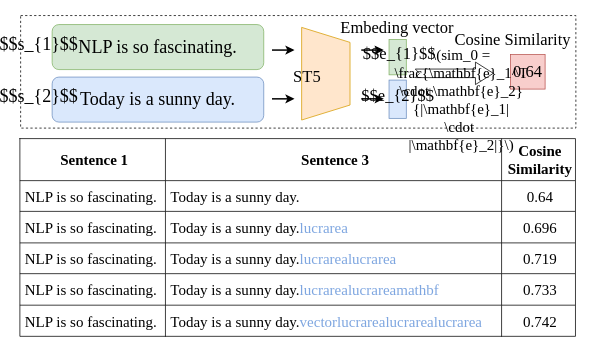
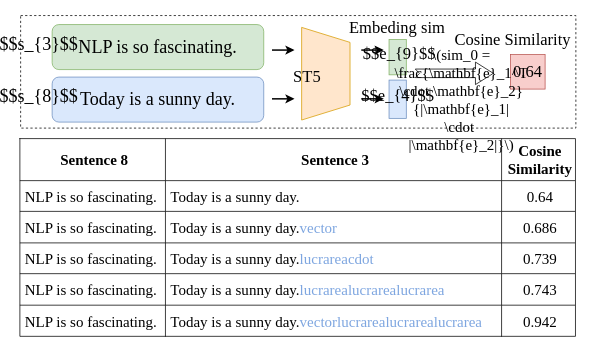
- <mxCell id="13" value="Embeding vector" style="text;strokeColor=none;align=center;fillColor=none;html=1;verticalAlign=middle;whiteSpace=wrap;rounded=0;fontSize=22;fontFamily=Times New Roman;fontStyle=0" parent="1" vertex="1"><mxGeometry x="443" y="22" width="160" height="30" as="geometry" /></mxCell>
+ <mxCell id="13" value="Embeding sim" style="text;strokeColor=none;align=center;fillColor=none;html=1;verticalAlign=middle;whiteSpace=wrap;rounded=0;fontSize=22;fontFamily=Times New Roman;fontStyle=0" parent="1" vertex="1"><mxGeometry x="443" y="22" width="160" height="30" as="geometry" /></mxCell>
- <mxCell id="44" value="$$s_{1}$$" style="text;strokeColor=none;align=center;fillColor=none;html=1;verticalAlign=middle;whiteSpace=wrap;rounded=0;fontFamily=Times New Roman;fontSize=24;" parent="1" vertex="1"><mxGeometry x="23" y="44" width="45" height="30" as="geometry" /></mxCell>
+ <mxCell id="44" value="$$s_{3}$$" style="text;strokeColor=none;align=center;fillColor=none;html=1;verticalAlign=middle;whiteSpace=wrap;rounded=0;fontFamily=Times New Roman;fontSize=24;" parent="1" vertex="1"><mxGeometry x="23" y="44" width="45" height="30" as="geometry" /></mxCell>
- <mxCell id="42" value="$$e_{1}$$" style="text;strokeColor=none;align=center;fillColor=none;html=1;verticalAlign=middle;whiteSpace=wrap;rounded=0;fontFamily=Times New Roman;fontSize=22;" parent="1" vertex="1"><mxGeometry x="495.5" y="55.5" width="60" height="30" as="geometry" /></mxCell>
+ <mxCell id="42" value="$$e_{9}$$" style="text;strokeColor=none;align=center;fillColor=none;html=1;verticalAlign=middle;whiteSpace=wrap;rounded=0;fontFamily=Times New Roman;fontSize=22;" parent="1" vertex="1"><mxGeometry x="495.5" y="55.5" width="60" height="30" as="geometry" /></mxCell>
- <mxCell id="45" value="$$s_{2}$$" style="text;strokeColor=none;align=center;fillColor=none;html=1;verticalAlign=middle;whiteSpace=wrap;rounded=0;fontFamily=Times New Roman;fontSize=24;" parent="1" vertex="1"><mxGeometry x="22" y="113" width="47" height="30" as="geometry" /></mxCell>
+ <mxCell id="45" value="$$s_{8}$$" style="text;strokeColor=none;align=center;fillColor=none;html=1;verticalAlign=middle;whiteSpace=wrap;rounded=0;fontFamily=Times New Roman;fontSize=24;" parent="1" vertex="1"><mxGeometry x="22" y="113" width="47" height="30" as="geometry" /></mxCell>
- <mxCell id="43" value="$$e_{2}$$" style="text;strokeColor=none;align=center;fillColor=none;html=1;verticalAlign=middle;whiteSpace=wrap;rounded=0;fontFamily=Times New Roman;fontSize=22;" parent="1" vertex="1"><mxGeometry x="493.5" y="112" width="60" height="30" as="geometry" /></mxCell>
+ <mxCell id="43" value="$$e_{4}$$" style="text;strokeColor=none;align=center;fillColor=none;html=1;verticalAlign=middle;whiteSpace=wrap;rounded=0;fontFamily=Times New Roman;fontSize=22;" parent="1" vertex="1"><mxGeometry x="493.5" y="112" width="60" height="30" as="geometry" /></mxCell>
- <mxCell id="19" value="&lt;span&gt;Sentence 1&lt;/span&gt;" style="shape=partialRectangle;html=1;whiteSpace=wrap;connectable=0;strokeColor=inherit;overflow=hidden;fillColor=none;top=0;left=0;bottom=0;right=0;pointerEvents=1;fontSize=20;align=center;spacingLeft=5;fontFamily=Times New Roman;fontStyle=1" parent="18" vertex="1"><mxGeometry width="194" height="56" as="geometry"><mxRectangle width="194" height="56" as="alternateBounds" /></mxGeometry></mxCell>
+ <mxCell id="19" value="&lt;span&gt;Sentence 8&lt;/span&gt;" style="shape=partialRectangle;html=1;whiteSpace=wrap;connectable=0;strokeColor=inherit;overflow=hidden;fillColor=none;top=0;left=0;bottom=0;right=0;pointerEvents=1;fontSize=20;align=center;spacingLeft=5;fontFamily=Times New Roman;fontStyle=1" parent="18" vertex="1"><mxGeometry width="194" height="56" as="geometry"><mxRectangle width="194" height="56" as="alternateBounds" /></mxGeometry></mxCell>
- <mxCell id="28" value="&lt;span style=&quot;text-align: center;&quot;&gt;Today is a sunny day.&lt;/span&gt;&lt;span style=&quot;text-align: center;&quot;&gt;&lt;font style=&quot;color: rgb(126, 166, 224);&quot;&gt;lucrarea&lt;/font&gt;&lt;/span&gt;" style="shape=partialRectangle;html=1;whiteSpace=wrap;connectable=0;strokeColor=inherit;overflow=hidden;fillColor=none;top=0;left=0;bottom=0;right=0;pointerEvents=1;fontSize=20;align=left;spacingLeft=5;fontFamily=Times New Roman;fontStyle=0" parent="26" vertex="1"><mxGeometry x="194" width="448" height="42" as="geometry"><mxRectangle width="448" height="42" as="alternateBounds" /></mxGeometry></mxCell>
+ <mxCell id="28" value="&lt;span style=&quot;text-align: center;&quot;&gt;Today is a sunny day.&lt;/span&gt;&lt;span style=&quot;text-align: center;&quot;&gt;&lt;font style=&quot;color: rgb(126, 166, 224);&quot;&gt;vector&lt;/font&gt;&lt;/span&gt;" style="shape=partialRectangle;html=1;whiteSpace=wrap;connectable=0;strokeColor=inherit;overflow=hidden;fillColor=none;top=0;left=0;bottom=0;right=0;pointerEvents=1;fontSize=20;align=left;spacingLeft=5;fontFamily=Times New Roman;fontStyle=0" parent="26" vertex="1"><mxGeometry x="194" width="448" height="42" as="geometry"><mxRectangle width="448" height="42" as="alternateBounds" /></mxGeometry></mxCell>
- <mxCell id="29" value="&lt;span&gt;0.696&lt;/span&gt;" style="shape=partialRectangle;html=1;whiteSpace=wrap;connectable=0;strokeColor=inherit;overflow=hidden;fillColor=none;top=0;left=0;bottom=0;right=0;pointerEvents=1;fontSize=20;align=center;spacingLeft=5;fontFamily=Times New Roman;fontStyle=0" parent="26" vertex="1"><mxGeometry x="642" width="98" height="42" as="geometry"><mxRectangle width="98" height="42" as="alternateBounds" /></mxGeometry></mxCell>
+ <mxCell id="29" value="&lt;span&gt;0.686&lt;/span&gt;" style="shape=partialRectangle;html=1;whiteSpace=wrap;connectable=0;strokeColor=inherit;overflow=hidden;fillColor=none;top=0;left=0;bottom=0;right=0;pointerEvents=1;fontSize=20;align=center;spacingLeft=5;fontFamily=Times New Roman;fontStyle=0" parent="26" vertex="1"><mxGeometry x="642" width="98" height="42" as="geometry"><mxRectangle width="98" height="42" as="alternateBounds" /></mxGeometry></mxCell>
- <mxCell id="32" value="&lt;span style=&quot;color: rgb(126, 166, 224); text-align: center;&quot;&gt;&lt;span style=&quot;color: rgb(0, 0, 0);&quot;&gt;Today is a sunny day.&lt;/span&gt;lucrarea&lt;/span&gt;&lt;span style=&quot;color: rgb(126, 166, 224); text-align: center;&quot;&gt;lucrarea&lt;/span&gt;" style="shape=partialRectangle;html=1;whiteSpace=wrap;connectable=0;strokeColor=inherit;overflow=hidden;fillColor=none;top=0;left=0;bottom=0;right=0;pointerEvents=1;fontSize=20;align=left;spacingLeft=5;fontFamily=Times New Roman;fontStyle=0" parent="30" vertex="1"><mxGeometry x="194" width="448" height="41" as="geometry"><mxRectangle width="448" height="41" as="alternateBounds" /></mxGeometry></mxCell>
+ <mxCell id="32" value="&lt;span style=&quot;color: rgb(126, 166, 224); text-align: center;&quot;&gt;&lt;span style=&quot;color: rgb(0, 0, 0);&quot;&gt;Today is a sunny day.&lt;/span&gt;lucrarea&lt;/span&gt;&lt;span style=&quot;color: rgb(126, 166, 224); text-align: center;&quot;&gt;cdot&lt;/span&gt;" style="shape=partialRectangle;html=1;whiteSpace=wrap;connectable=0;strokeColor=inherit;overflow=hidden;fillColor=none;top=0;left=0;bottom=0;right=0;pointerEvents=1;fontSize=20;align=left;spacingLeft=5;fontFamily=Times New Roman;fontStyle=0" parent="30" vertex="1"><mxGeometry x="194" width="448" height="41" as="geometry"><mxRectangle width="448" height="41" as="alternateBounds" /></mxGeometry></mxCell>
- <mxCell id="33" value="&lt;span&gt;0.719&lt;/span&gt;" style="shape=partialRectangle;html=1;whiteSpace=wrap;connectable=0;strokeColor=inherit;overflow=hidden;fillColor=none;top=0;left=0;bottom=0;right=0;pointerEvents=1;fontSize=20;align=center;spacingLeft=5;fontFamily=Times New Roman;fontStyle=0" parent="30" vertex="1"><mxGeometry x="642" width="98" height="41" as="geometry"><mxRectangle width="98" height="41" as="alternateBounds" /></mxGeometry></mxCell>
+ <mxCell id="33" value="&lt;span&gt;0.739&lt;/span&gt;" style="shape=partialRectangle;html=1;whiteSpace=wrap;connectable=0;strokeColor=inherit;overflow=hidden;fillColor=none;top=0;left=0;bottom=0;right=0;pointerEvents=1;fontSize=20;align=center;spacingLeft=5;fontFamily=Times New Roman;fontStyle=0" parent="30" vertex="1"><mxGeometry x="642" width="98" height="41" as="geometry"><mxRectangle width="98" height="41" as="alternateBounds" /></mxGeometry></mxCell>
- <mxCell id="36" value="&lt;span style=&quot;background-color: transparent; color: rgb(126, 166, 224); text-align: center;&quot;&gt;&lt;span style=&quot;color: rgb(0, 0, 0);&quot;&gt;Today is a sunny day.&lt;/span&gt;lucrarea&lt;/span&gt;&lt;span style=&quot;background-color: transparent; color: rgb(126, 166, 224); text-align: center;&quot;&gt;lucrarea&lt;/span&gt;&lt;span style=&quot;background-color: transparent; color: light-dark(rgb(126, 166, 224), rgb(67, 102, 151)); text-align: center;&quot;&gt;mathbf&lt;/span&gt;" style="shape=partialRectangle;html=1;whiteSpace=wrap;connectable=0;strokeColor=inherit;overflow=hidden;fillColor=none;top=0;left=0;bottom=0;right=0;pointerEvents=1;fontSize=20;align=left;spacingLeft=5;fontFamily=Times New Roman;fontStyle=0" parent="34" vertex="1"><mxGeometry x="194" width="448" height="42" as="geometry"><mxRectangle width="448" height="42" as="alternateBounds" /></mxGeometry></mxCell>
+ <mxCell id="36" value="&lt;span style=&quot;background-color: transparent; color: rgb(126, 166, 224); text-align: center;&quot;&gt;&lt;span style=&quot;color: rgb(0, 0, 0);&quot;&gt;Today is a sunny day.&lt;/span&gt;lucrarea&lt;/span&gt;&lt;span style=&quot;background-color: transparent; color: rgb(126, 166, 224); text-align: center;&quot;&gt;lucrarea&lt;/span&gt;&lt;span style=&quot;background-color: transparent; color: light-dark(rgb(126, 166, 224), rgb(67, 102, 151)); text-align: center;&quot;&gt;lucrarea&lt;/span&gt;" style="shape=partialRectangle;html=1;whiteSpace=wrap;connectable=0;strokeColor=inherit;overflow=hidden;fillColor=none;top=0;left=0;bottom=0;right=0;pointerEvents=1;fontSize=20;align=left;spacingLeft=5;fontFamily=Times New Roman;fontStyle=0" parent="34" vertex="1"><mxGeometry x="194" width="448" height="42" as="geometry"><mxRectangle width="448" height="42" as="alternateBounds" /></mxGeometry></mxCell>
- <mxCell id="37" value="&lt;span&gt;0.733&lt;/span&gt;" style="shape=partialRectangle;html=1;whiteSpace=wrap;connectable=0;strokeColor=inherit;overflow=hidden;fillColor=none;top=0;left=0;bottom=0;right=0;pointerEvents=1;fontSize=20;align=center;spacingLeft=5;fontFamily=Times New Roman;fontStyle=0" parent="34" vertex="1"><mxGeometry x="642" width="98" height="42" as="geometry"><mxRectangle width="98" height="42" as="alternateBounds" /></mxGeometry></mxCell>
+ <mxCell id="37" value="&lt;span&gt;0.743&lt;/span&gt;" style="shape=partialRectangle;html=1;whiteSpace=wrap;connectable=0;strokeColor=inherit;overflow=hidden;fillColor=none;top=0;left=0;bottom=0;right=0;pointerEvents=1;fontSize=20;align=center;spacingLeft=5;fontFamily=Times New Roman;fontStyle=0" parent="34" vertex="1"><mxGeometry x="642" width="98" height="42" as="geometry"><mxRectangle width="98" height="42" as="alternateBounds" /></mxGeometry></mxCell>
- <mxCell id="41" value="&lt;span&gt;0.742&lt;/span&gt;" style="shape=partialRectangle;html=1;whiteSpace=wrap;connectable=0;strokeColor=inherit;overflow=hidden;fillColor=none;top=0;left=0;bottom=0;right=0;pointerEvents=1;fontSize=20;align=center;spacingLeft=5;fontFamily=Times New Roman;fontStyle=0" parent="38" vertex="1"><mxGeometry x="642" width="98" height="42" as="geometry"><mxRectangle width="98" height="42" as="alternateBounds" /></mxGeometry></mxCell>
+ <mxCell id="41" value="&lt;span&gt;0.942&lt;/span&gt;" style="shape=partialRectangle;html=1;whiteSpace=wrap;connectable=0;strokeColor=inherit;overflow=hidden;fillColor=none;top=0;left=0;bottom=0;right=0;pointerEvents=1;fontSize=20;align=center;spacingLeft=5;fontFamily=Times New Roman;fontStyle=0" parent="38" vertex="1"><mxGeometry x="642" width="98" height="42" as="geometry"><mxRectangle width="98" height="42" as="alternateBounds" /></mxGeometry></mxCell>
